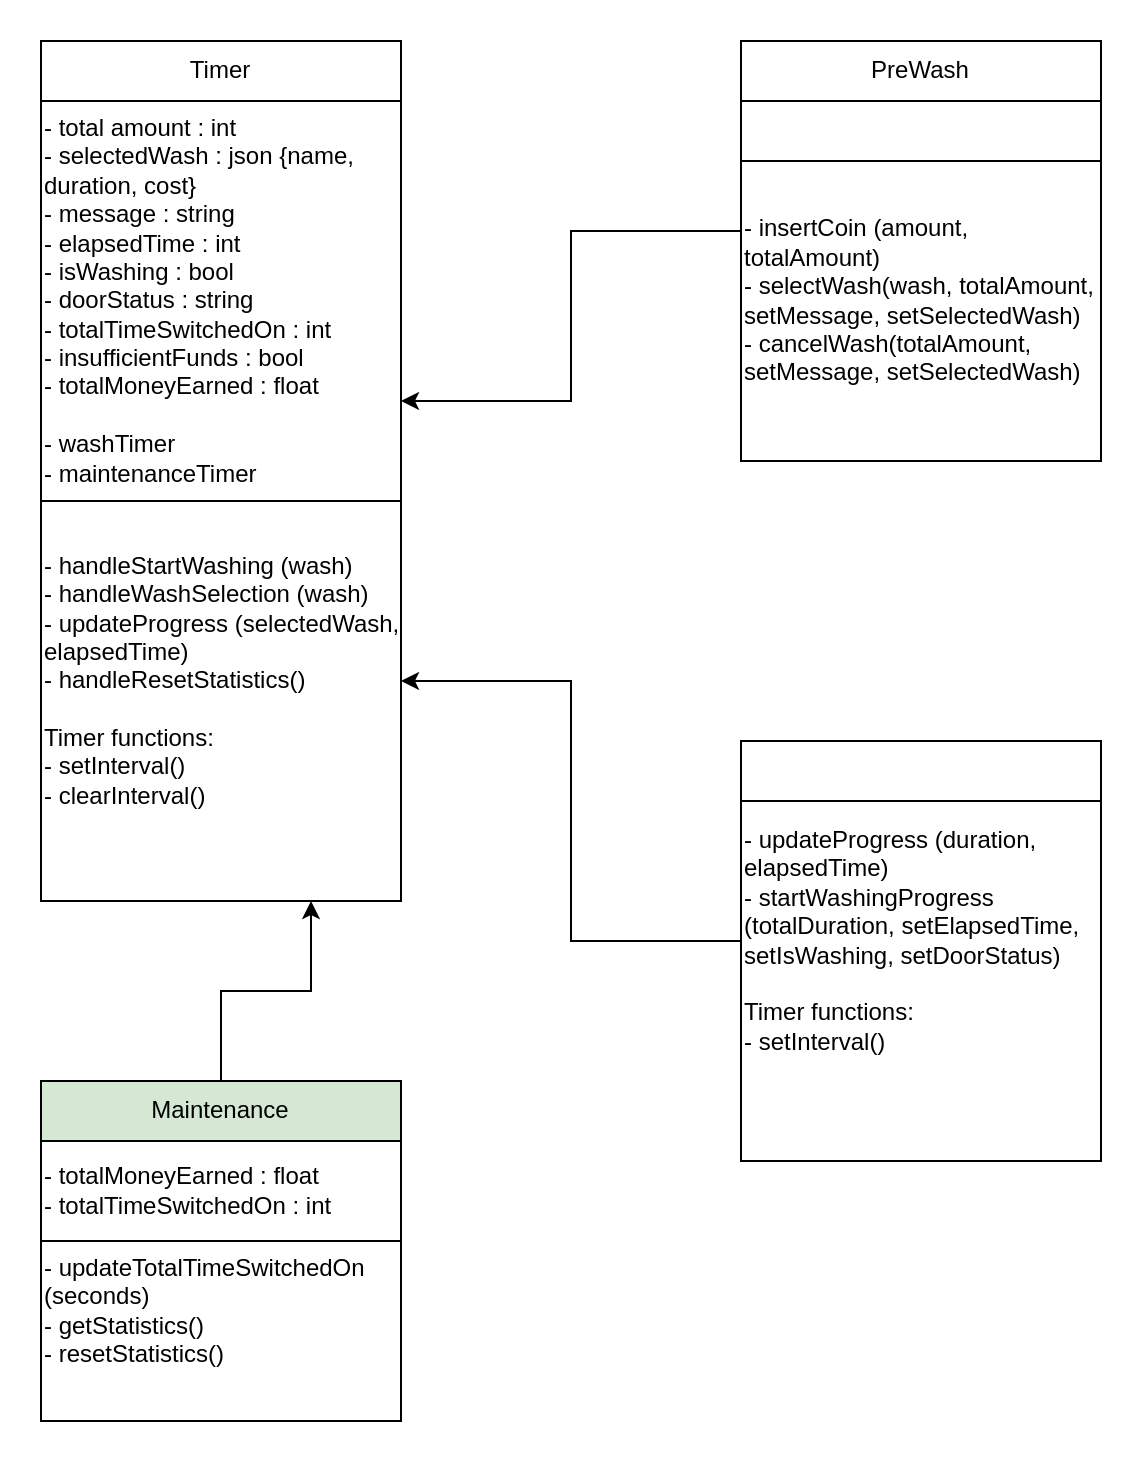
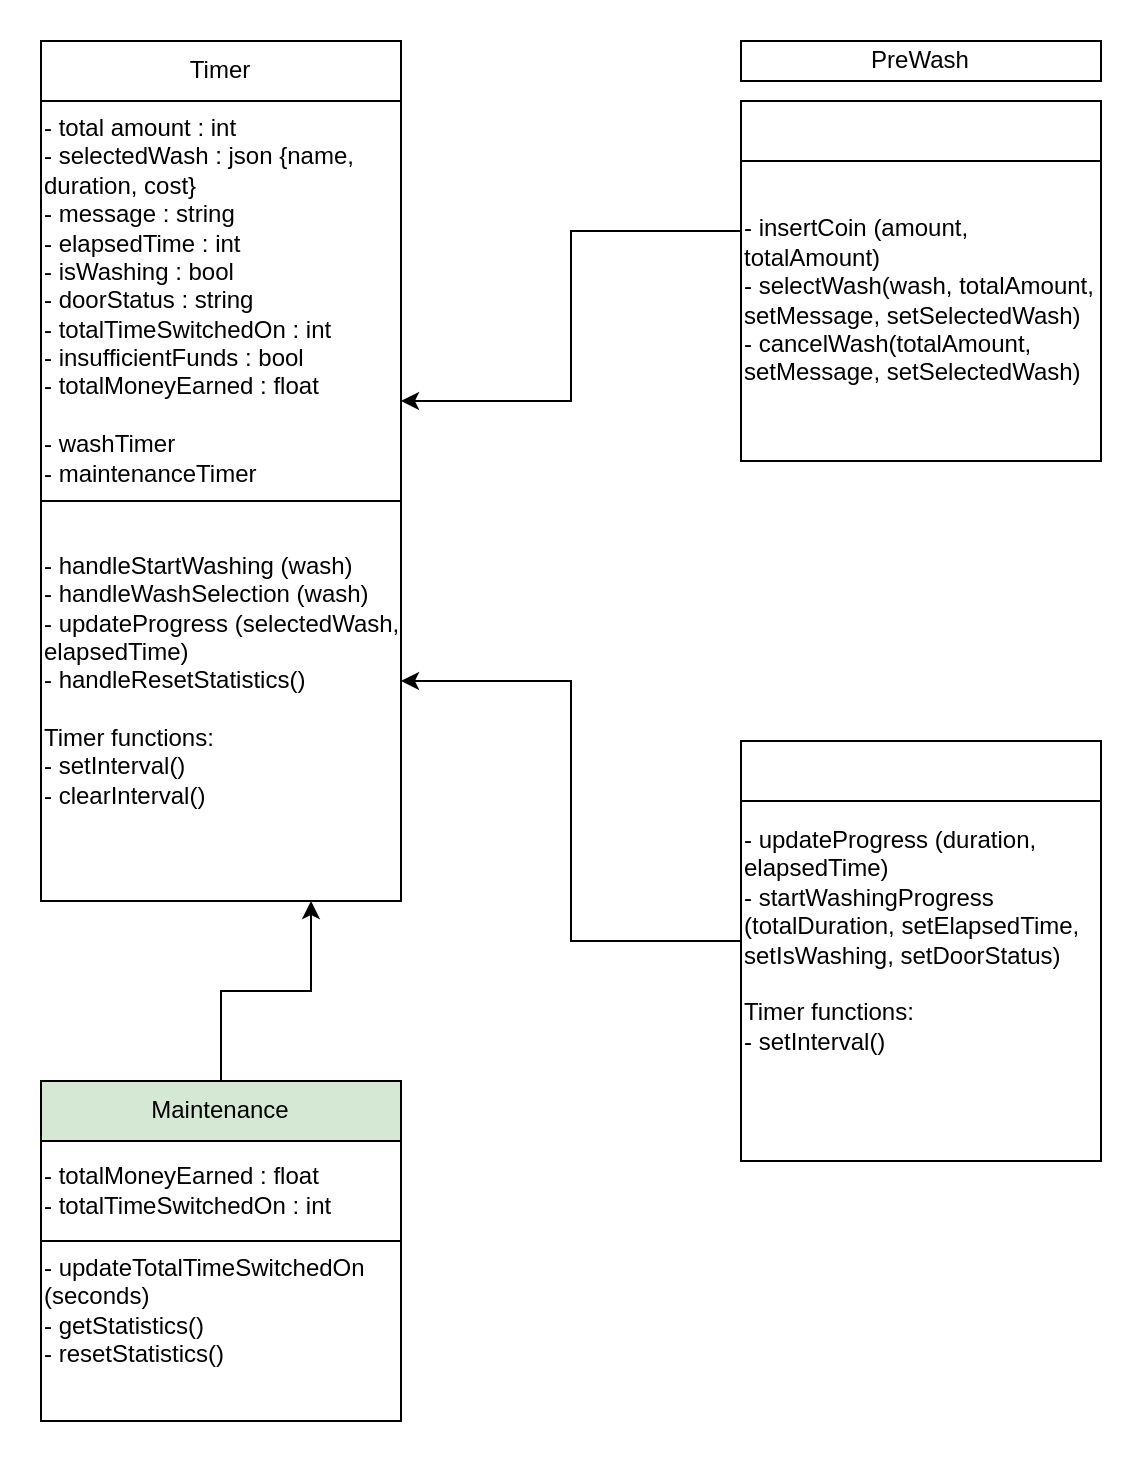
- <mxCell id="17" value="PreWash" style="rounded=0;whiteSpace=wrap;html=1;" vertex="1" parent="1"><mxGeometry x="370" y="20" width="180" height="30" as="geometry" /></mxCell>
+ <mxCell id="17" value="PreWash" style="rounded=0;whiteSpace=wrap;html=1;" vertex="1" parent="1"><mxGeometry x="370" y="20" width="180" height="20" as="geometry" /></mxCell>
